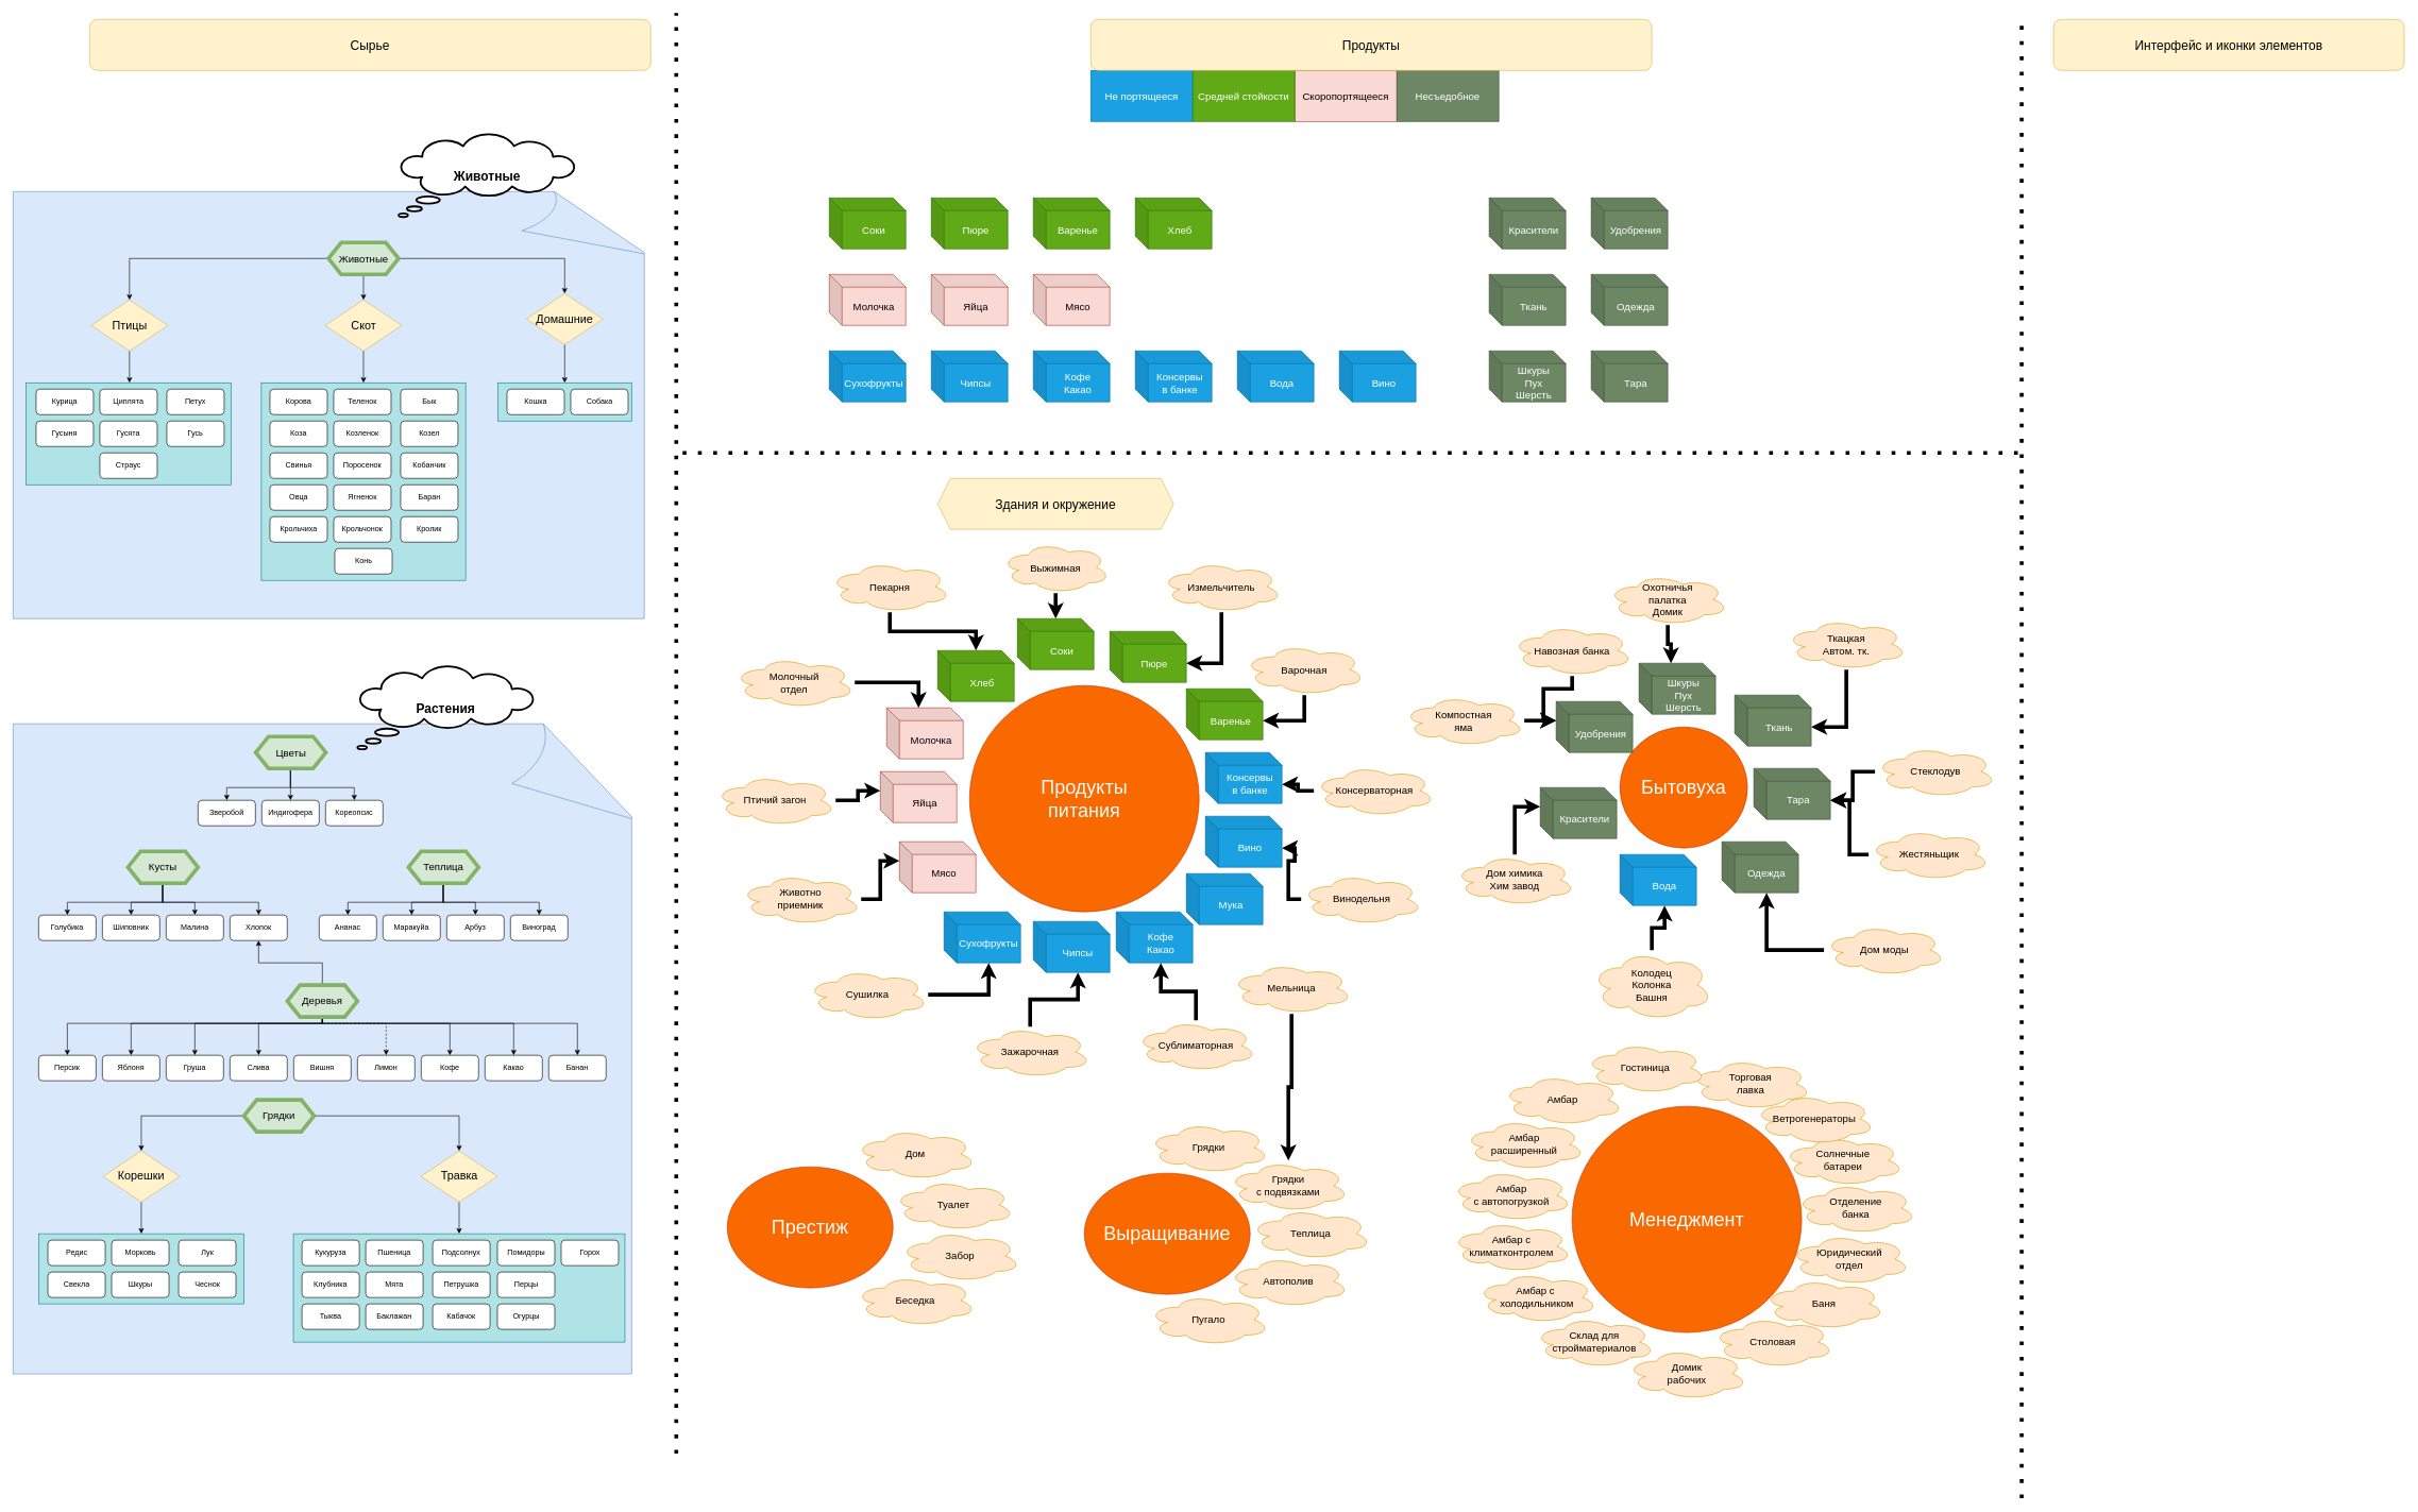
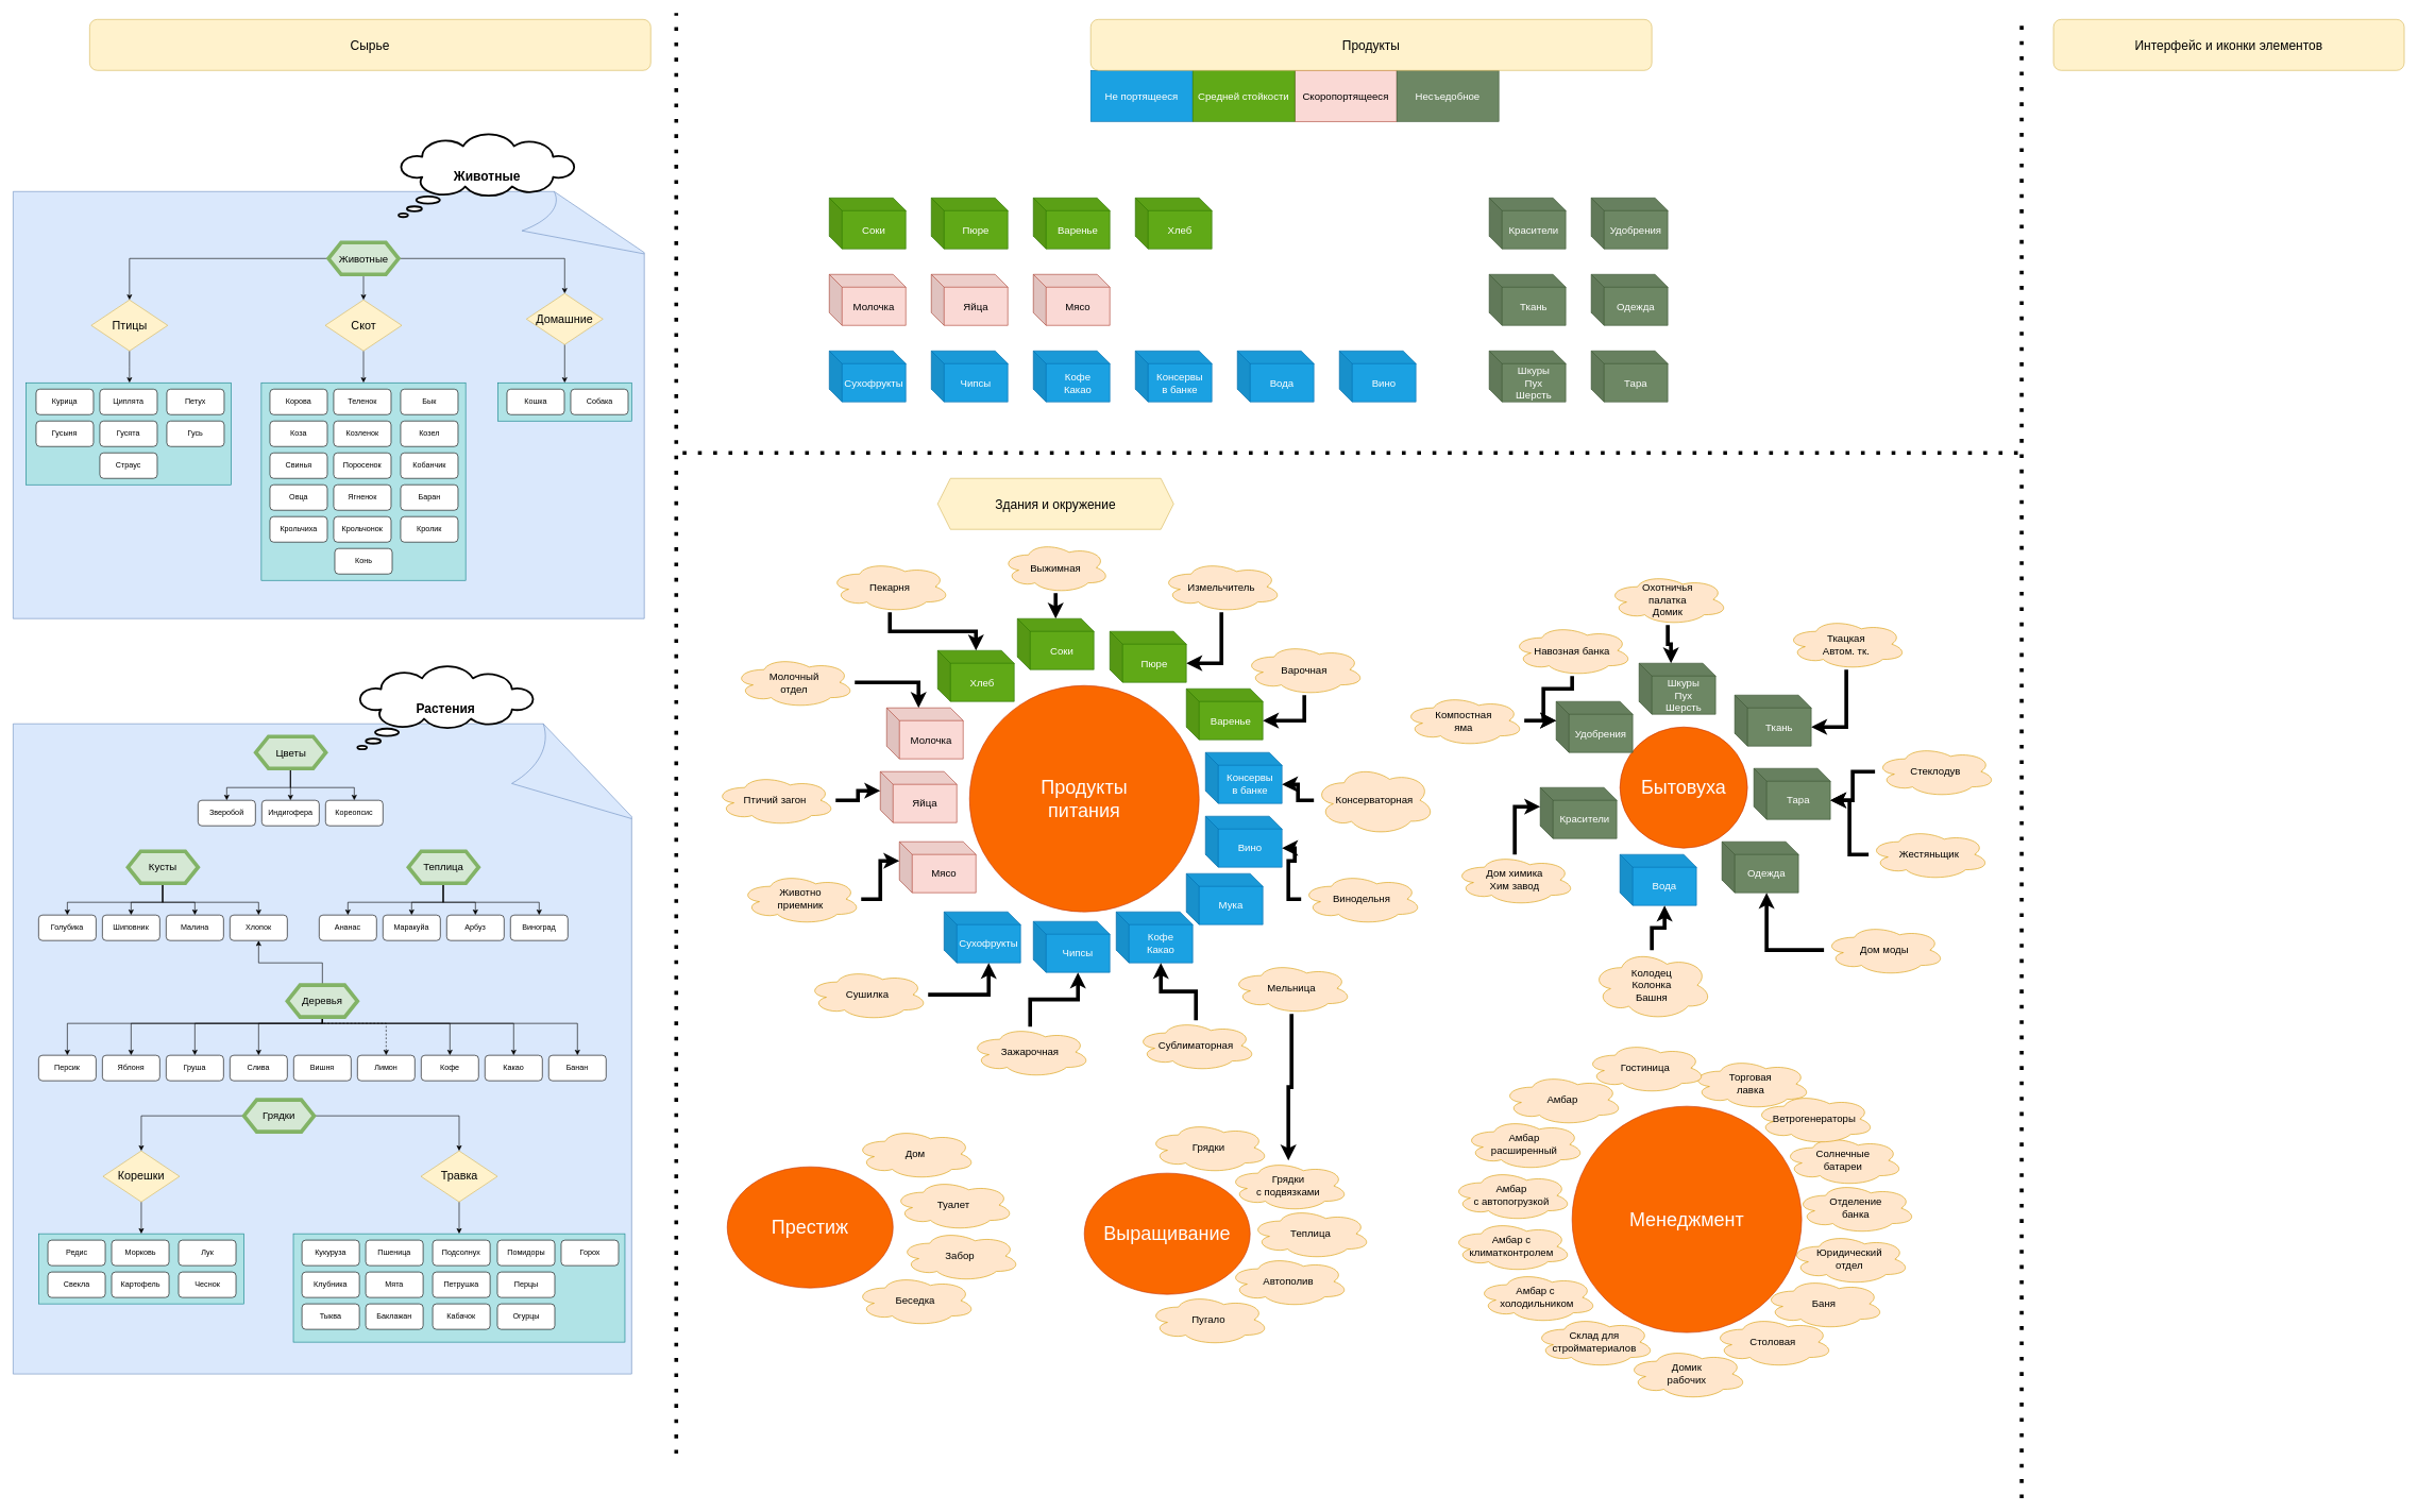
- <mxCell id="169" value="&lt;font style=&quot;font-size: 16px&quot;&gt;Консерваторная&lt;br&gt;&lt;/font&gt;" style="ellipse;shape=cloud;whiteSpace=wrap;html=1;fillColor=#ffe6cc;strokeColor=#d79b00;" parent="1" vertex="1"><mxGeometry x="2060" y="1200" width="190" height="80" as="geometry" /></mxCell>
+ <mxCell id="169" value="&lt;font style=&quot;font-size: 16px&quot;&gt;Консерваторная&lt;br&gt;&lt;/font&gt;" style="ellipse;shape=cloud;whiteSpace=wrap;html=1;fillColor=#ffe6cc;strokeColor=#d79b00;" parent="1" vertex="1"><mxGeometry x="2060" y="1200" width="190" height="110" as="geometry" /></mxCell>
- <mxCell id="38" value="Шкуры" style="rounded=1;whiteSpace=wrap;html=1;" parent="1" vertex="1"><mxGeometry x="174.5" y="1995" width="90" height="40" as="geometry" /></mxCell>
+ <mxCell id="38" value="Картофель" style="rounded=1;whiteSpace=wrap;html=1;" parent="1" vertex="1"><mxGeometry x="174.5" y="1995" width="90" height="40" as="geometry" /></mxCell>
